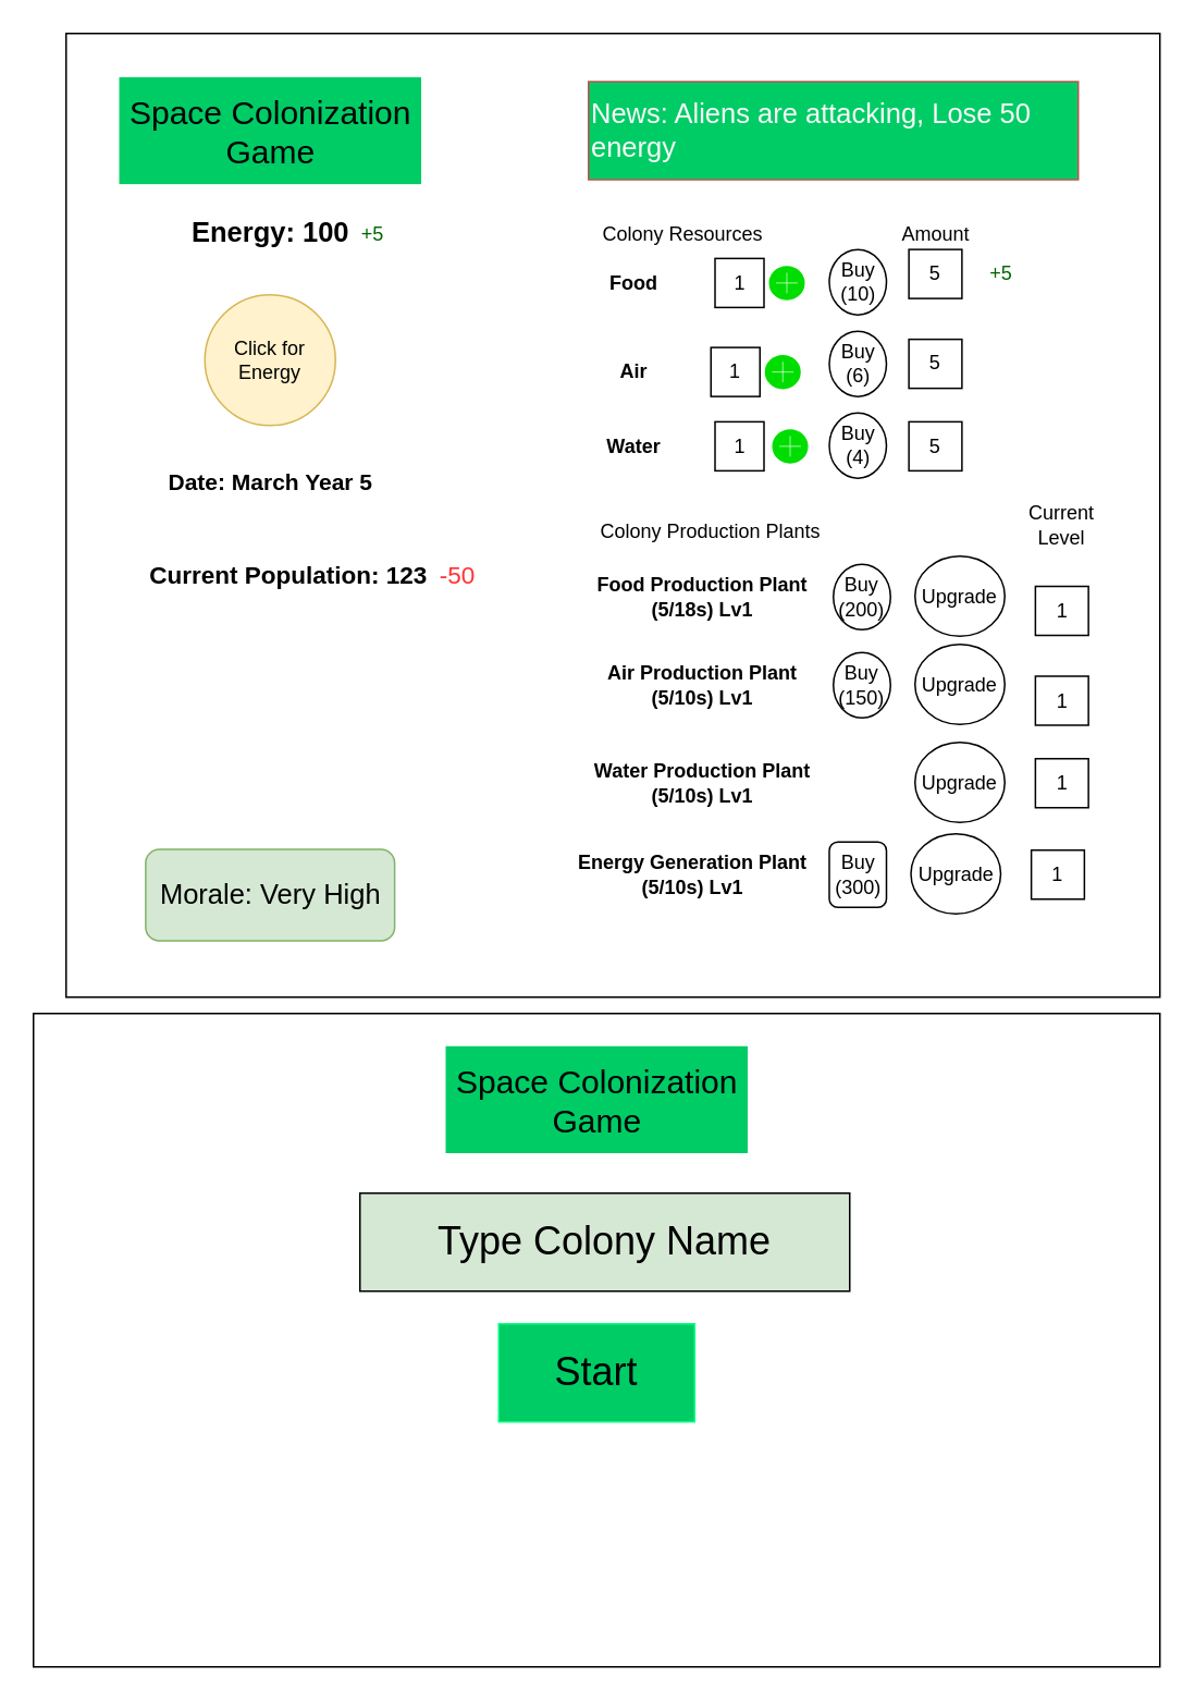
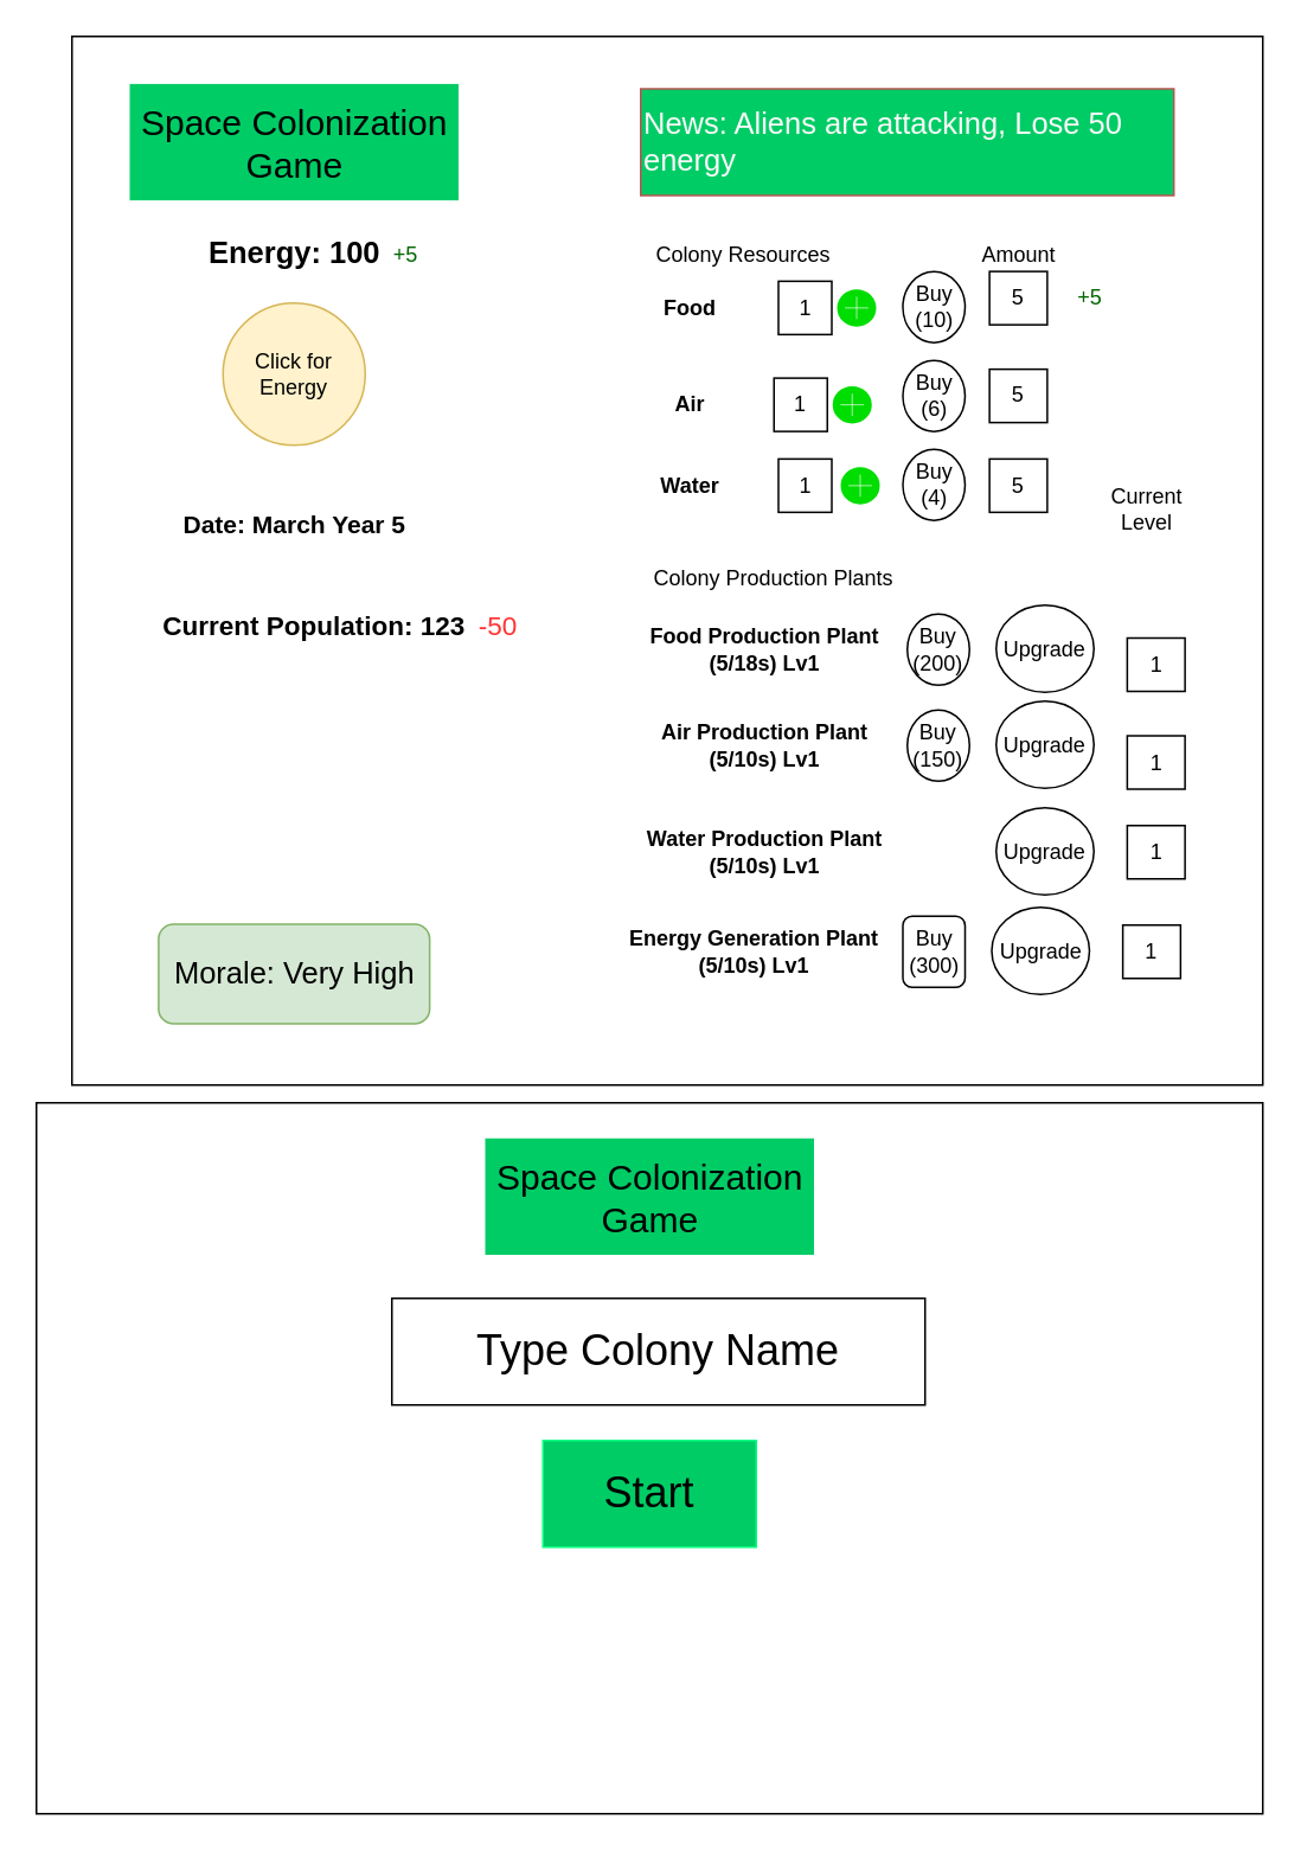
- <mxCell id="3" value="Click for Energy" style="ellipse;whiteSpace=wrap;html=1;aspect=fixed;fillColor=#fff2cc;strokeColor=#d6b656;" parent="1" vertex="1"><mxGeometry x="125" y="180" width="80" height="80" as="geometry" /></mxCell>
+ <mxCell id="3" value="Click for Energy" style="ellipse;whiteSpace=wrap;html=1;aspect=fixed;fillColor=#fff2cc;strokeColor=#d6b656;" parent="1" vertex="1"><mxGeometry x="125" y="170" width="80" height="80" as="geometry" /></mxCell>
- <mxCell id="40" value="Current Level" style="text;html=1;align=center;verticalAlign=middle;whiteSpace=wrap;rounded=0;" parent="1" vertex="1"><mxGeometry x="620" y="305.5" width="60" height="30" as="geometry" /></mxCell>
+ <mxCell id="40" value="Current Level" style="text;html=1;align=center;verticalAlign=middle;whiteSpace=wrap;rounded=0;" parent="1" vertex="1"><mxGeometry x="615" y="270.5" width="60" height="30" as="geometry" /></mxCell>
- <mxCell id="53" value="&lt;font style=&quot;font-size: 24px;&quot;&gt;Type Colony Name&lt;/font&gt;" style="rounded=0;whiteSpace=wrap;html=1;align=center;fillColor=#d5e8d4;" parent="1" vertex="1"><mxGeometry x="220" y="730" width="300" height="60" as="geometry" /></mxCell>
+ <mxCell id="53" value="&lt;font style=&quot;font-size: 24px;&quot;&gt;Type Colony Name&lt;/font&gt;" style="rounded=0;whiteSpace=wrap;html=1;align=center;" parent="1" vertex="1"><mxGeometry x="220" y="730" width="300" height="60" as="geometry" /></mxCell>
